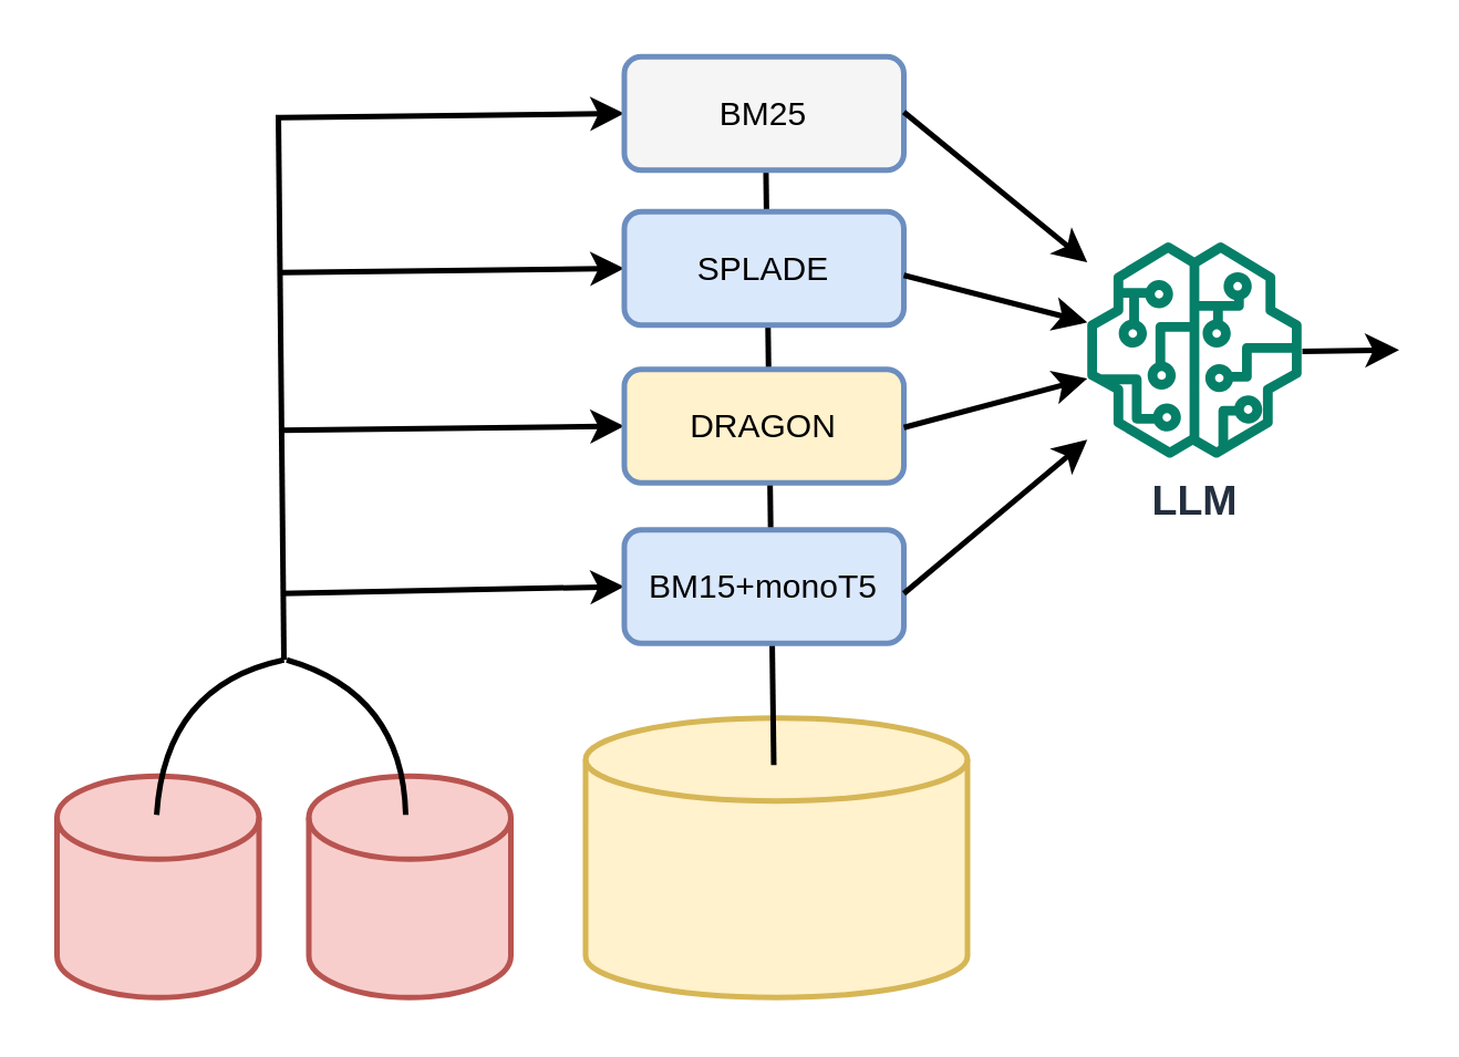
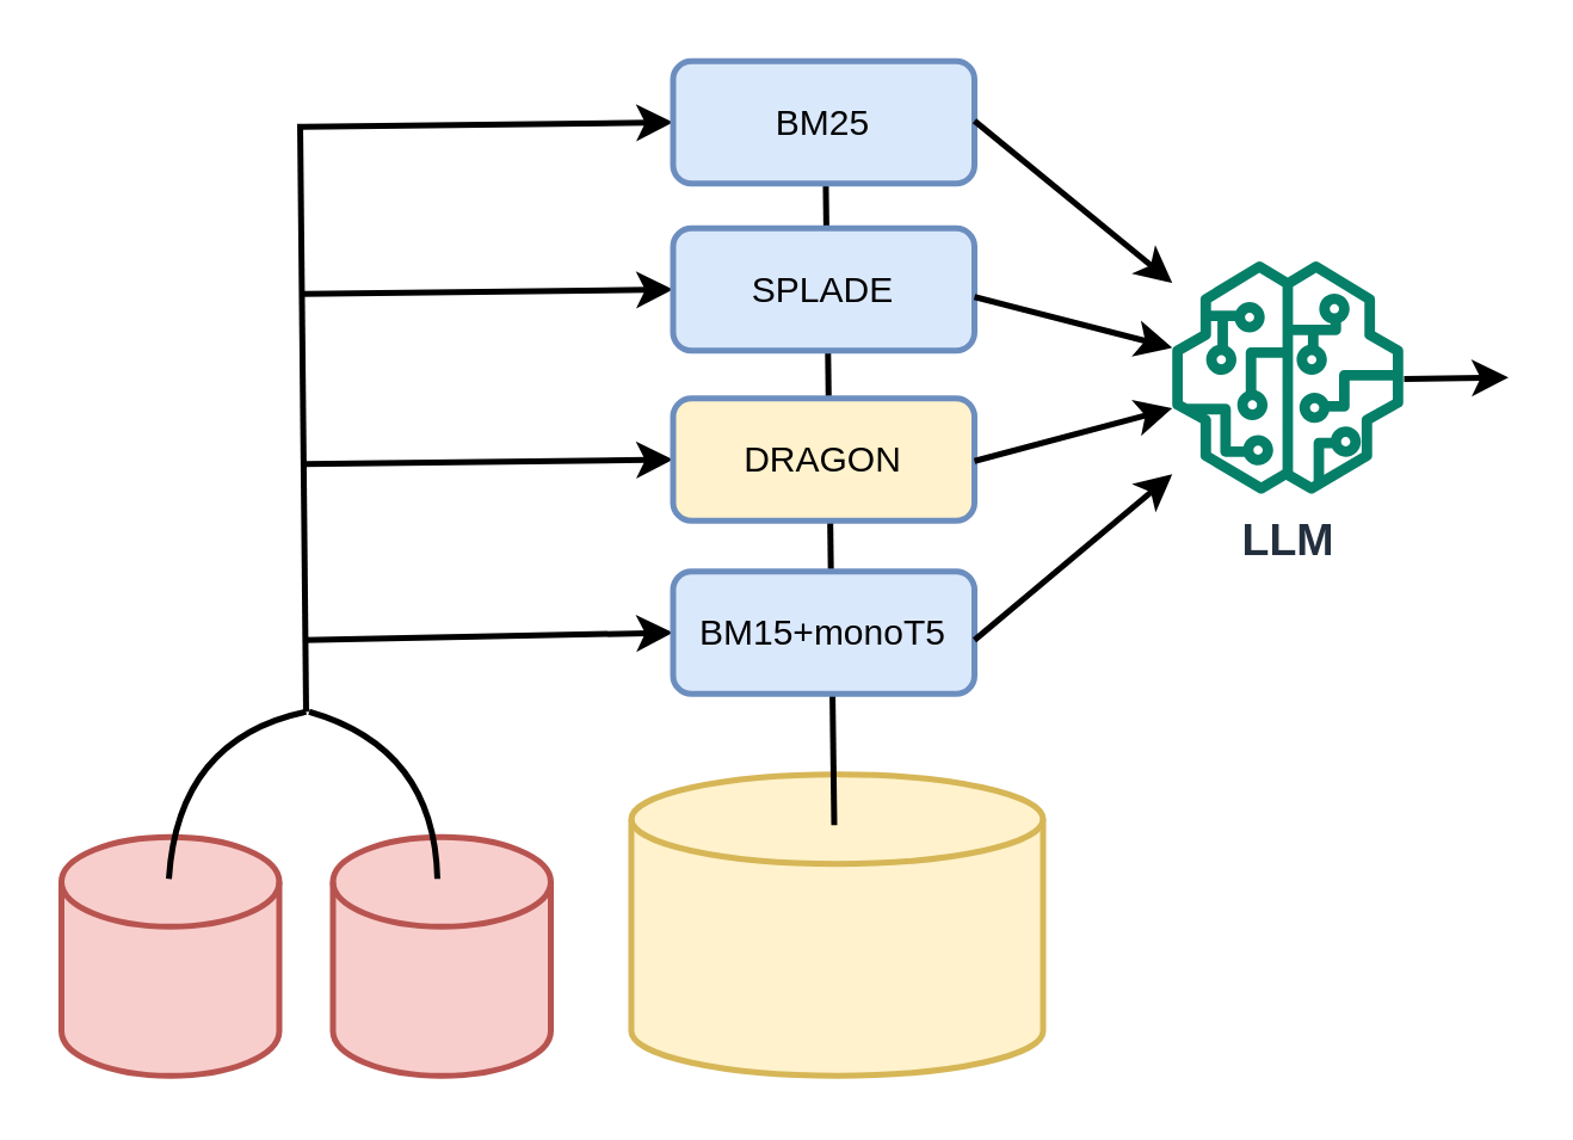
- <mxCell id="13" value="BM25" style="rounded=1;whiteSpace=wrap;html=1;fillColor=#f5f5f5;strokeColor=#6c8ebf;strokeWidth=2;" vertex="1" parent="1"><mxGeometry x="225" y="20" width="101" height="41" as="geometry" /></mxCell>
+ <mxCell id="13" value="BM25" style="rounded=1;whiteSpace=wrap;html=1;fillColor=#dae8fc;strokeColor=#6c8ebf;strokeWidth=2;" vertex="1" parent="1"><mxGeometry x="225" y="20" width="101" height="41" as="geometry" /></mxCell>
